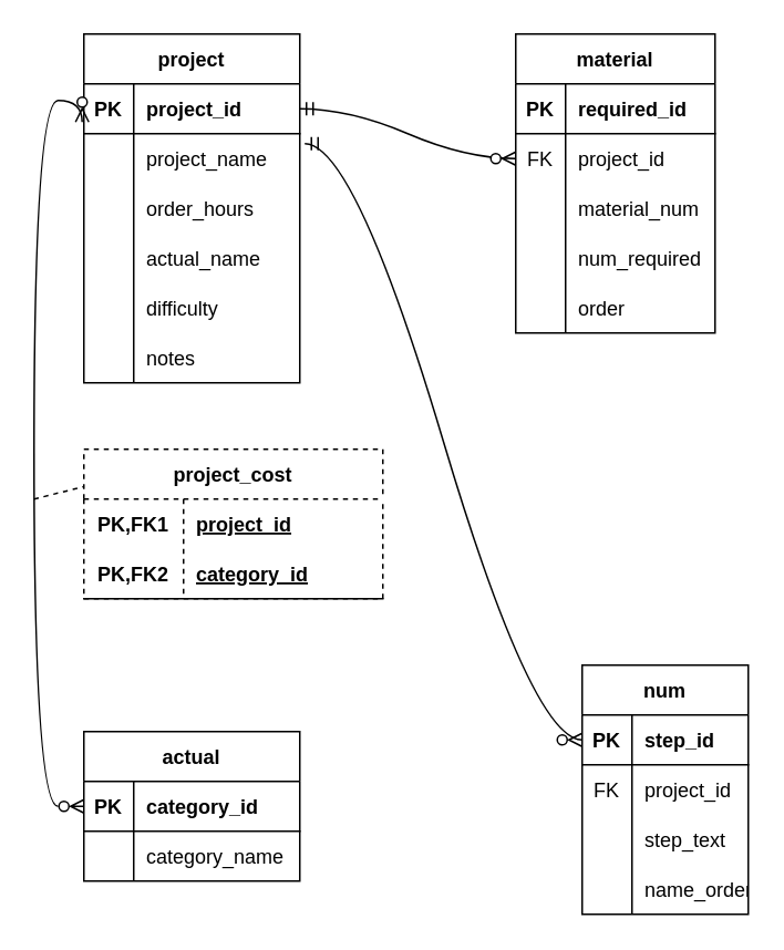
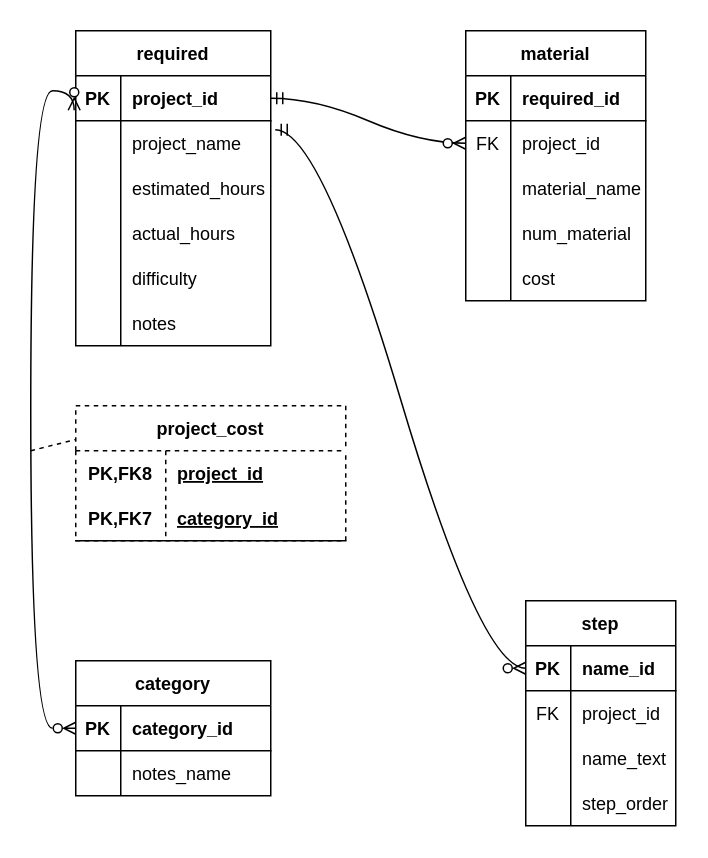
- <mxCell id="2" value="project" style="shape=table;startSize=30;container=1;collapsible=1;childLayout=tableLayout;fixedRows=1;rowLines=0;fontStyle=1;align=center;resizeLast=1;" vertex="1" parent="1"><mxGeometry x="50" y="20" width="130" height="210" as="geometry" /></mxCell>
+ <mxCell id="2" value="required" style="shape=table;startSize=30;container=1;collapsible=1;childLayout=tableLayout;fixedRows=1;rowLines=0;fontStyle=1;align=center;resizeLast=1;" vertex="1" parent="1"><mxGeometry x="50" y="20" width="130" height="210" as="geometry" /></mxCell>
- <mxCell id="11" value="order_hours" style="shape=partialRectangle;connectable=0;fillColor=none;top=0;left=0;bottom=0;right=0;align=left;spacingLeft=6;overflow=hidden;" vertex="1" parent="9"><mxGeometry x="30" width="100" height="30" as="geometry"><mxRectangle width="100" height="30" as="alternateBounds" /></mxGeometry></mxCell>
+ <mxCell id="11" value="estimated_hours" style="shape=partialRectangle;connectable=0;fillColor=none;top=0;left=0;bottom=0;right=0;align=left;spacingLeft=6;overflow=hidden;" vertex="1" parent="9"><mxGeometry x="30" width="100" height="30" as="geometry"><mxRectangle width="100" height="30" as="alternateBounds" /></mxGeometry></mxCell>
- <mxCell id="30" value="material_num" style="shape=partialRectangle;connectable=0;fillColor=none;top=0;left=0;bottom=0;right=0;align=left;spacingLeft=6;overflow=hidden;" vertex="1" parent="28"><mxGeometry x="30" width="90" height="30" as="geometry"><mxRectangle width="90" height="30" as="alternateBounds" /></mxGeometry></mxCell>
+ <mxCell id="30" value="material_name" style="shape=partialRectangle;connectable=0;fillColor=none;top=0;left=0;bottom=0;right=0;align=left;spacingLeft=6;overflow=hidden;" vertex="1" parent="28"><mxGeometry x="30" width="90" height="30" as="geometry"><mxRectangle width="90" height="30" as="alternateBounds" /></mxGeometry></mxCell>
- <mxCell id="14" value="actual_name" style="shape=partialRectangle;connectable=0;fillColor=none;top=0;left=0;bottom=0;right=0;align=left;spacingLeft=6;overflow=hidden;" vertex="1" parent="12"><mxGeometry x="30" width="100" height="30" as="geometry"><mxRectangle width="100" height="30" as="alternateBounds" /></mxGeometry></mxCell>
+ <mxCell id="14" value="actual_hours" style="shape=partialRectangle;connectable=0;fillColor=none;top=0;left=0;bottom=0;right=0;align=left;spacingLeft=6;overflow=hidden;" vertex="1" parent="12"><mxGeometry x="30" width="100" height="30" as="geometry"><mxRectangle width="100" height="30" as="alternateBounds" /></mxGeometry></mxCell>
- <mxCell id="33" value="num_required" style="shape=partialRectangle;connectable=0;fillColor=none;top=0;left=0;bottom=0;right=0;align=left;spacingLeft=6;overflow=hidden;" vertex="1" parent="31"><mxGeometry x="30" width="90" height="30" as="geometry"><mxRectangle width="90" height="30" as="alternateBounds" /></mxGeometry></mxCell>
+ <mxCell id="33" value="num_material" style="shape=partialRectangle;connectable=0;fillColor=none;top=0;left=0;bottom=0;right=0;align=left;spacingLeft=6;overflow=hidden;" vertex="1" parent="31"><mxGeometry x="30" width="90" height="30" as="geometry"><mxRectangle width="90" height="30" as="alternateBounds" /></mxGeometry></mxCell>
- <mxCell id="36" value="order" style="shape=partialRectangle;connectable=0;fillColor=none;top=0;left=0;bottom=0;right=0;align=left;spacingLeft=6;overflow=hidden;" vertex="1" parent="34"><mxGeometry x="30" width="90" height="30" as="geometry"><mxRectangle width="90" height="30" as="alternateBounds" /></mxGeometry></mxCell>
+ <mxCell id="36" value="cost" style="shape=partialRectangle;connectable=0;fillColor=none;top=0;left=0;bottom=0;right=0;align=left;spacingLeft=6;overflow=hidden;" vertex="1" parent="34"><mxGeometry x="30" width="90" height="30" as="geometry"><mxRectangle width="90" height="30" as="alternateBounds" /></mxGeometry></mxCell>
- <mxCell id="59" value="PK,FK1" style="shape=partialRectangle;connectable=0;fillColor=none;top=0;left=0;bottom=0;right=0;fontStyle=1;overflow=hidden;" vertex="1" parent="58"><mxGeometry width="60" height="30" as="geometry"><mxRectangle width="60" height="30" as="alternateBounds" /></mxGeometry></mxCell>
+ <mxCell id="59" value="PK,FK8" style="shape=partialRectangle;connectable=0;fillColor=none;top=0;left=0;bottom=0;right=0;fontStyle=1;overflow=hidden;" vertex="1" parent="58"><mxGeometry width="60" height="30" as="geometry"><mxRectangle width="60" height="30" as="alternateBounds" /></mxGeometry></mxCell>
- <mxCell id="62" value="PK,FK2" style="shape=partialRectangle;connectable=0;fillColor=none;top=0;left=0;bottom=0;right=0;fontStyle=1;overflow=hidden;" vertex="1" parent="61"><mxGeometry width="60" height="30" as="geometry"><mxRectangle width="60" height="30" as="alternateBounds" /></mxGeometry></mxCell>
+ <mxCell id="62" value="PK,FK7" style="shape=partialRectangle;connectable=0;fillColor=none;top=0;left=0;bottom=0;right=0;fontStyle=1;overflow=hidden;" vertex="1" parent="61"><mxGeometry width="60" height="30" as="geometry"><mxRectangle width="60" height="30" as="alternateBounds" /></mxGeometry></mxCell>
- <mxCell id="37" value="num" style="shape=table;startSize=30;container=1;collapsible=1;childLayout=tableLayout;fixedRows=1;rowLines=0;fontStyle=1;align=center;resizeLast=1;" vertex="1" parent="1"><mxGeometry x="350" y="400" width="100" height="150" as="geometry" /></mxCell>
+ <mxCell id="37" value="step" style="shape=table;startSize=30;container=1;collapsible=1;childLayout=tableLayout;fixedRows=1;rowLines=0;fontStyle=1;align=center;resizeLast=1;" vertex="1" parent="1"><mxGeometry x="350" y="400" width="100" height="150" as="geometry" /></mxCell>
- <mxCell id="40" value="step_id" style="shape=partialRectangle;connectable=0;fillColor=none;top=0;left=0;bottom=0;right=0;align=left;spacingLeft=6;fontStyle=1;overflow=hidden;" vertex="1" parent="38"><mxGeometry x="30" width="70" height="30" as="geometry"><mxRectangle width="70" height="30" as="alternateBounds" /></mxGeometry></mxCell>
+ <mxCell id="40" value="name_id" style="shape=partialRectangle;connectable=0;fillColor=none;top=0;left=0;bottom=0;right=0;align=left;spacingLeft=6;fontStyle=1;overflow=hidden;" vertex="1" parent="38"><mxGeometry x="30" width="70" height="30" as="geometry"><mxRectangle width="70" height="30" as="alternateBounds" /></mxGeometry></mxCell>
- <mxCell id="50" value="actual" style="shape=table;startSize=30;container=1;collapsible=1;childLayout=tableLayout;fixedRows=1;rowLines=0;fontStyle=1;align=center;resizeLast=1;" vertex="1" parent="1"><mxGeometry x="50" y="440" width="130" height="90" as="geometry" /></mxCell>
+ <mxCell id="50" value="category" style="shape=table;startSize=30;container=1;collapsible=1;childLayout=tableLayout;fixedRows=1;rowLines=0;fontStyle=1;align=center;resizeLast=1;" vertex="1" parent="1"><mxGeometry x="50" y="440" width="130" height="90" as="geometry" /></mxCell>
- <mxCell id="46" value="step_text" style="shape=partialRectangle;connectable=0;fillColor=none;top=0;left=0;bottom=0;right=0;align=left;spacingLeft=6;overflow=hidden;" vertex="1" parent="44"><mxGeometry x="30" width="70" height="30" as="geometry"><mxRectangle width="70" height="30" as="alternateBounds" /></mxGeometry></mxCell>
+ <mxCell id="46" value="name_text" style="shape=partialRectangle;connectable=0;fillColor=none;top=0;left=0;bottom=0;right=0;align=left;spacingLeft=6;overflow=hidden;" vertex="1" parent="44"><mxGeometry x="30" width="70" height="30" as="geometry"><mxRectangle width="70" height="30" as="alternateBounds" /></mxGeometry></mxCell>
- <mxCell id="56" value="category_name" style="shape=partialRectangle;connectable=0;fillColor=none;top=0;left=0;bottom=0;right=0;align=left;spacingLeft=6;overflow=hidden;" vertex="1" parent="54"><mxGeometry x="30" width="100" height="30" as="geometry"><mxRectangle width="100" height="30" as="alternateBounds" /></mxGeometry></mxCell>
+ <mxCell id="56" value="notes_name" style="shape=partialRectangle;connectable=0;fillColor=none;top=0;left=0;bottom=0;right=0;align=left;spacingLeft=6;overflow=hidden;" vertex="1" parent="54"><mxGeometry x="30" width="100" height="30" as="geometry"><mxRectangle width="100" height="30" as="alternateBounds" /></mxGeometry></mxCell>
- <mxCell id="49" value="name_order" style="shape=partialRectangle;connectable=0;fillColor=none;top=0;left=0;bottom=0;right=0;align=left;spacingLeft=6;overflow=hidden;" vertex="1" parent="47"><mxGeometry x="30" width="70" height="30" as="geometry"><mxRectangle width="70" height="30" as="alternateBounds" /></mxGeometry></mxCell>
+ <mxCell id="49" value="step_order" style="shape=partialRectangle;connectable=0;fillColor=none;top=0;left=0;bottom=0;right=0;align=left;spacingLeft=6;overflow=hidden;" vertex="1" parent="47"><mxGeometry x="30" width="70" height="30" as="geometry"><mxRectangle width="70" height="30" as="alternateBounds" /></mxGeometry></mxCell>
